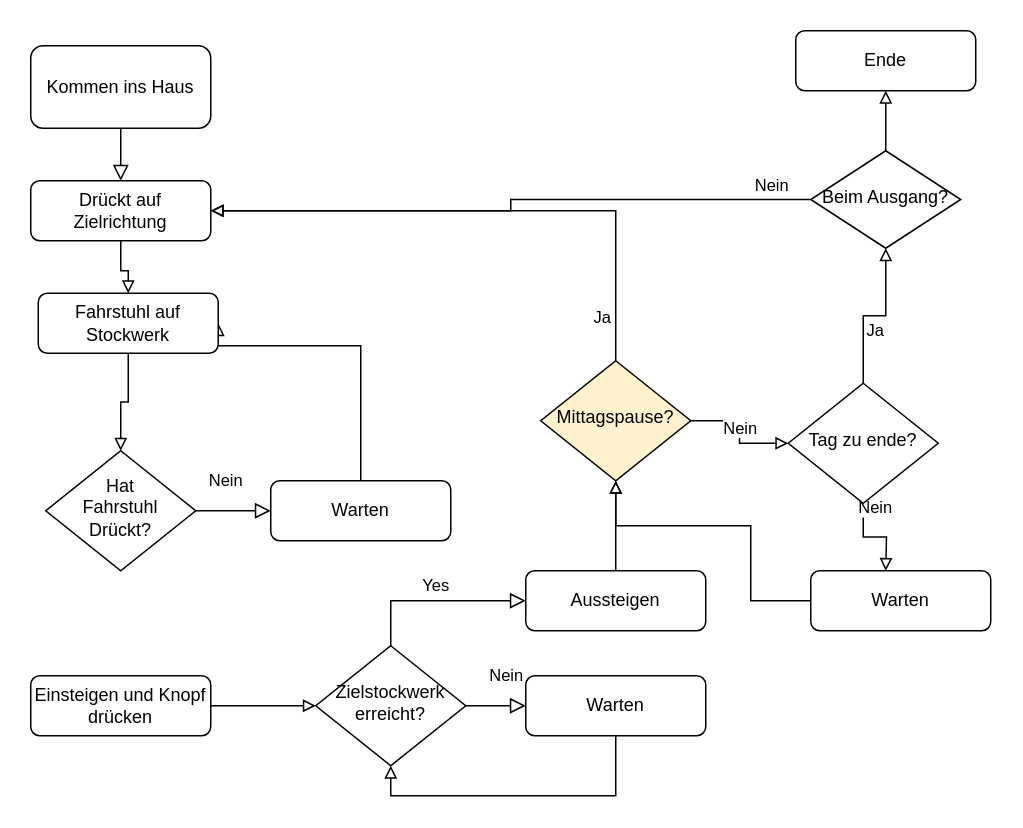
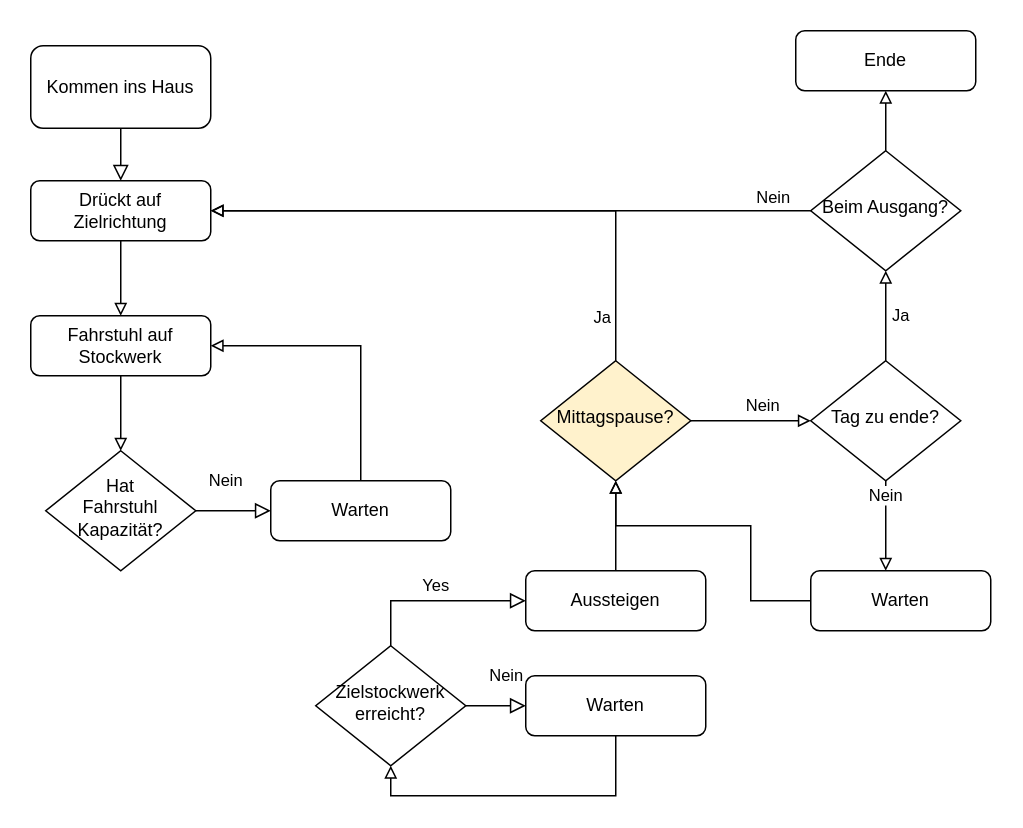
- <mxCell id="31" value="Beim Ausgang?" style="rhombus;whiteSpace=wrap;html=1;shadow=0;fontFamily=Helvetica;fontSize=12;align=center;strokeWidth=1;spacing=6;spacingTop=-4;" vertex="1" parent="1"><mxGeometry x="540" y="100" width="100" height="65" as="geometry" /></mxCell>
+ <mxCell id="31" value="Beim Ausgang?" style="rhombus;whiteSpace=wrap;html=1;shadow=0;fontFamily=Helvetica;fontSize=12;align=center;strokeWidth=1;spacing=6;spacingTop=-4;" vertex="1" parent="1"><mxGeometry x="540" y="100" width="100" height="80" as="geometry" /></mxCell>
- <mxCell id="18" value="Fahrstuhl auf Stockwerk" style="rounded=1;whiteSpace=wrap;html=1;fontSize=12;glass=0;strokeWidth=1;shadow=0;" vertex="1" parent="1"><mxGeometry x="25" y="195" width="120" height="40" as="geometry" /></mxCell>
+ <mxCell id="18" value="Fahrstuhl auf Stockwerk" style="rounded=1;whiteSpace=wrap;html=1;fontSize=12;glass=0;strokeWidth=1;shadow=0;" vertex="1" parent="1"><mxGeometry x="20" y="210" width="120" height="40" as="geometry" /></mxCell>
- <mxCell id="27" value="Tag zu ende?" style="rhombus;whiteSpace=wrap;html=1;shadow=0;fontFamily=Helvetica;fontSize=12;align=center;strokeWidth=1;spacing=6;spacingTop=-4;" vertex="1" parent="1"><mxGeometry x="525" y="255" width="100" height="80" as="geometry" /></mxCell>
+ <mxCell id="27" value="Tag zu ende?" style="rhombus;whiteSpace=wrap;html=1;shadow=0;fontFamily=Helvetica;fontSize=12;align=center;strokeWidth=1;spacing=6;spacingTop=-4;" vertex="1" parent="1"><mxGeometry x="540" y="240" width="100" height="80" as="geometry" /></mxCell>
- <mxCell id="5" value="Hat &lt;br&gt;Fahrstuhl Drückt?" style="rhombus;whiteSpace=wrap;html=1;shadow=0;fontFamily=Helvetica;fontSize=12;align=center;strokeWidth=1;spacing=6;spacingTop=-4;" parent="1" vertex="1"><mxGeometry x="30" y="300" width="100" height="80" as="geometry" /></mxCell>
+ <mxCell id="5" value="Hat &lt;br&gt;Fahrstuhl Kapazität?" style="rhombus;whiteSpace=wrap;html=1;shadow=0;fontFamily=Helvetica;fontSize=12;align=center;strokeWidth=1;spacing=6;spacingTop=-4;" parent="1" vertex="1"><mxGeometry x="30" y="300" width="100" height="80" as="geometry" /></mxCell>
- <mxCell id="20" value="Einsteigen und Knopf drücken" style="rounded=1;whiteSpace=wrap;html=1;fontSize=12;glass=0;strokeWidth=1;shadow=0;" vertex="1" parent="1"><mxGeometry x="20" y="450" width="120" height="40" as="geometry" /></mxCell>
- <mxCell id="19" style="edgeStyle=orthogonalEdgeStyle;rounded=0;orthogonalLoop=1;jettySize=auto;html=1;entryX=0;entryY=0.5;entryDx=0;entryDy=0;endArrow=block;endFill=0;" edge="1" parent="1" source="20" target="10"><mxGeometry relative="1" as="geometry" /></mxCell>
